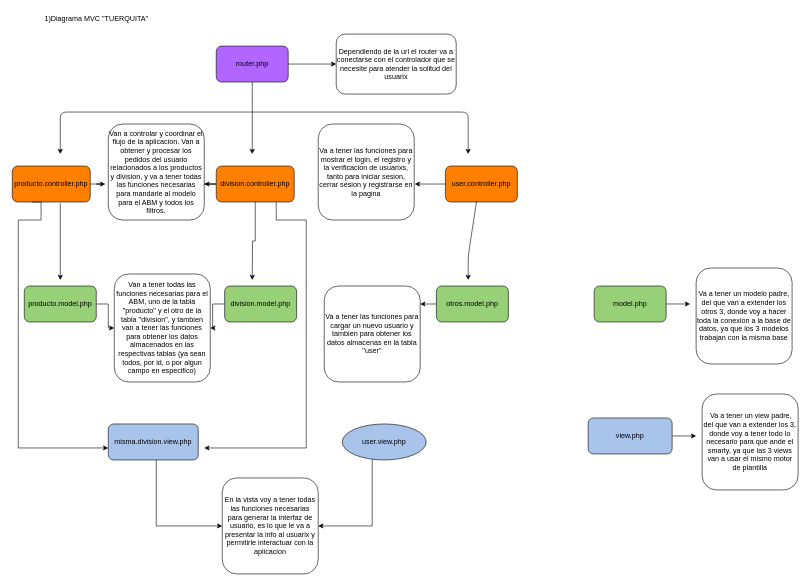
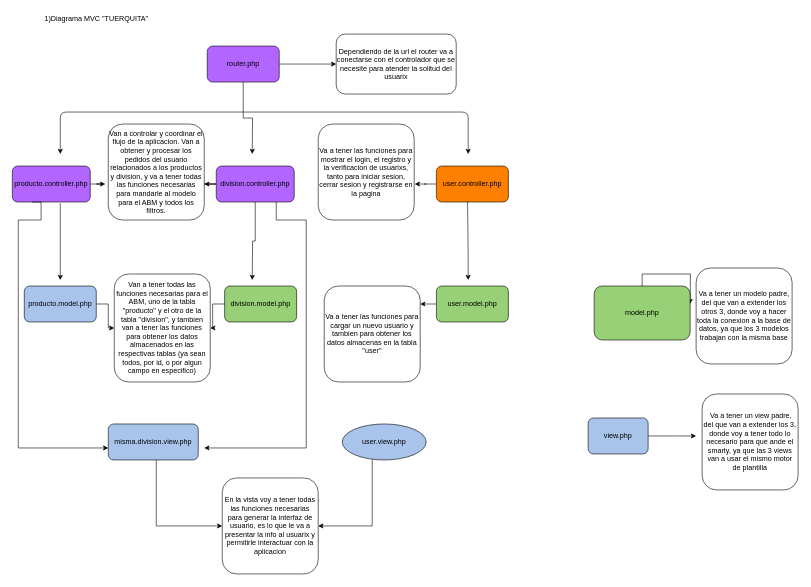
- <mxCell id="4" value="router.php" style="rounded=1;whiteSpace=wrap;html=1;fillColor=#B266FF;" parent="1" vertex="1"><mxGeometry x="360" y="76" width="120" height="60" as="geometry" /></mxCell>
+ <mxCell id="4" value="router.php" style="rounded=1;whiteSpace=wrap;html=1;fillColor=#B266FF;" parent="1" vertex="1"><mxGeometry x="345" y="76" width="120" height="60" as="geometry" /></mxCell>
- <mxCell id="11" value="producto.controller.php" style="rounded=1;whiteSpace=wrap;html=1;fillColor=#FF8000;" parent="1" vertex="1"><mxGeometry y="276" width="130" height="60" as="geometry" x="20" /></mxCell>
+ <mxCell id="11" value="producto.controller.php" style="rounded=1;whiteSpace=wrap;html=1;fillColor=#b266ff;" parent="1" vertex="1"><mxGeometry y="276" width="130" height="60" as="geometry" x="20" /></mxCell>
- <mxCell id="9" value="division.controller.php" style="rounded=1;whiteSpace=wrap;html=1;fillColor=#FF8000;" parent="1" vertex="1"><mxGeometry x="360" y="276" width="130" height="60" as="geometry" /></mxCell>
+ <mxCell id="9" value="division.controller.php" style="rounded=1;whiteSpace=wrap;html=1;fillColor=#b266ff;" parent="1" vertex="1"><mxGeometry x="360" y="276" width="130" height="60" as="geometry" /></mxCell>
- <mxCell id="13" value="user.controller.php" style="rounded=1;whiteSpace=wrap;html=1;fillColor=#FF8000;" parent="1" vertex="1"><mxGeometry x="742" y="276" width="120" height="60" as="geometry" /></mxCell>
+ <mxCell id="13" value="user.controller.php" style="rounded=1;whiteSpace=wrap;html=1;fillColor=#FF8000;" parent="1" vertex="1"><mxGeometry x="727" y="276" width="120" height="60" as="geometry" /></mxCell>
- <mxCell id="23" value="producto.model.php" style="rounded=1;whiteSpace=wrap;html=1;fillColor=#97D077;" parent="1" vertex="1"><mxGeometry x="40" y="476" width="120" height="60" as="geometry" /></mxCell>
+ <mxCell id="23" value="producto.model.php" style="rounded=1;whiteSpace=wrap;html=1;fillColor=#a9c4eb;" parent="1" vertex="1"><mxGeometry x="40" y="476" width="120" height="60" as="geometry" /></mxCell>
- <mxCell id="25" value="otros.model.php" style="rounded=1;whiteSpace=wrap;html=1;fillColor=#97D077;" parent="1" vertex="1"><mxGeometry x="727" y="476" width="120" height="60" as="geometry" /></mxCell>
+ <mxCell id="25" value="user.model.php" style="rounded=1;whiteSpace=wrap;html=1;fillColor=#97D077;" parent="1" vertex="1"><mxGeometry x="727" y="476" width="120" height="60" as="geometry" /></mxCell>
- <mxCell id="36" value="model.php" style="rounded=1;whiteSpace=wrap;html=1;fillColor=#97D077;" vertex="1" parent="1"><mxGeometry x="990" y="476" width="120" height="60" as="geometry" /></mxCell>
+ <mxCell id="36" value="model.php" style="rounded=1;whiteSpace=wrap;html=1;fillColor=#97D077;" vertex="1" parent="1"><mxGeometry x="990" y="476" width="160" height="90" as="geometry" /></mxCell>
- <mxCell id="38" value="view.php" style="rounded=1;whiteSpace=wrap;html=1;fillColor=#A9C4EB;" vertex="1" parent="1"><mxGeometry x="980" y="696" width="140" height="60" as="geometry" /></mxCell>
+ <mxCell id="38" value="view.php" style="rounded=1;whiteSpace=wrap;html=1;fillColor=#A9C4EB;" vertex="1" parent="1"><mxGeometry x="980" y="696" width="100" height="60" as="geometry" /></mxCell>
